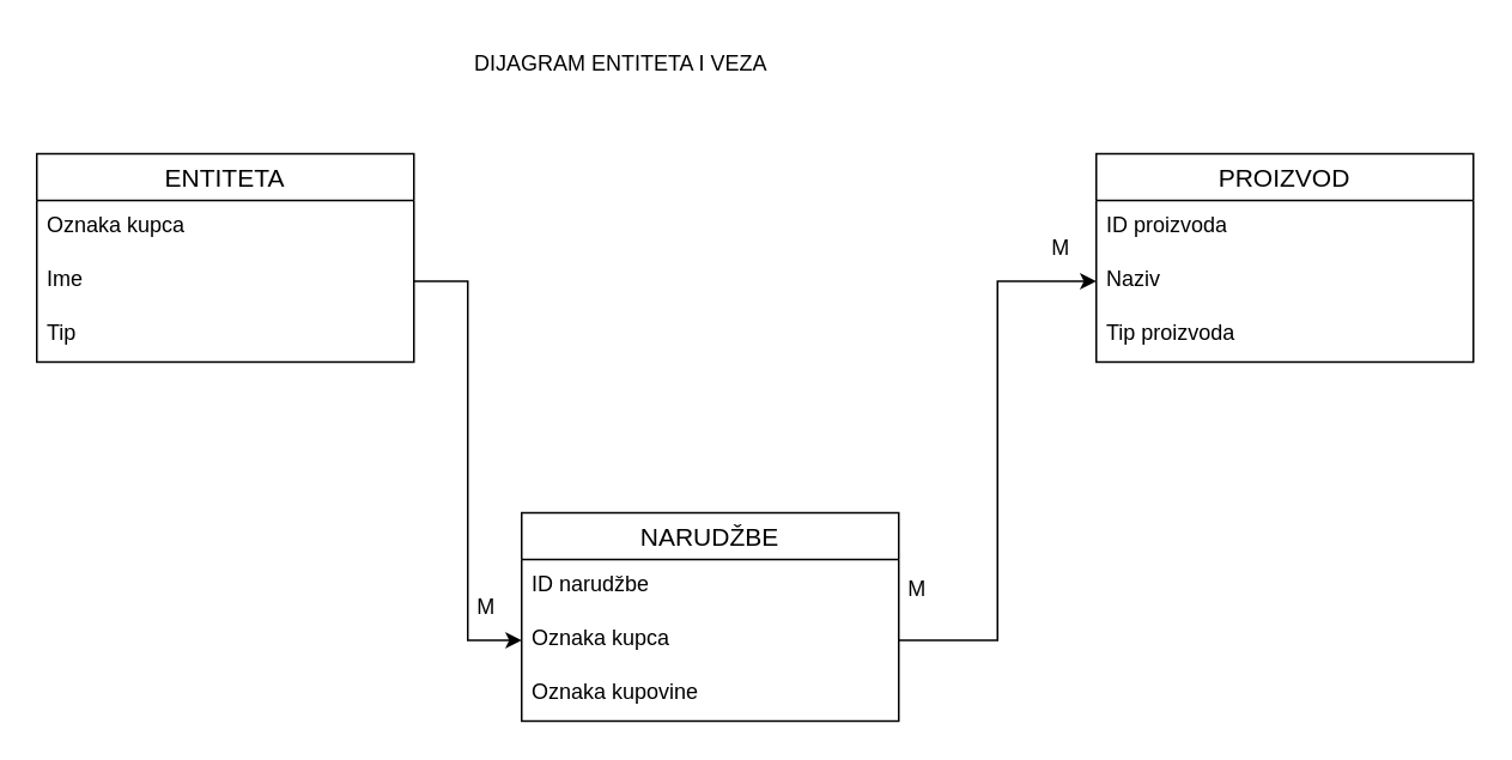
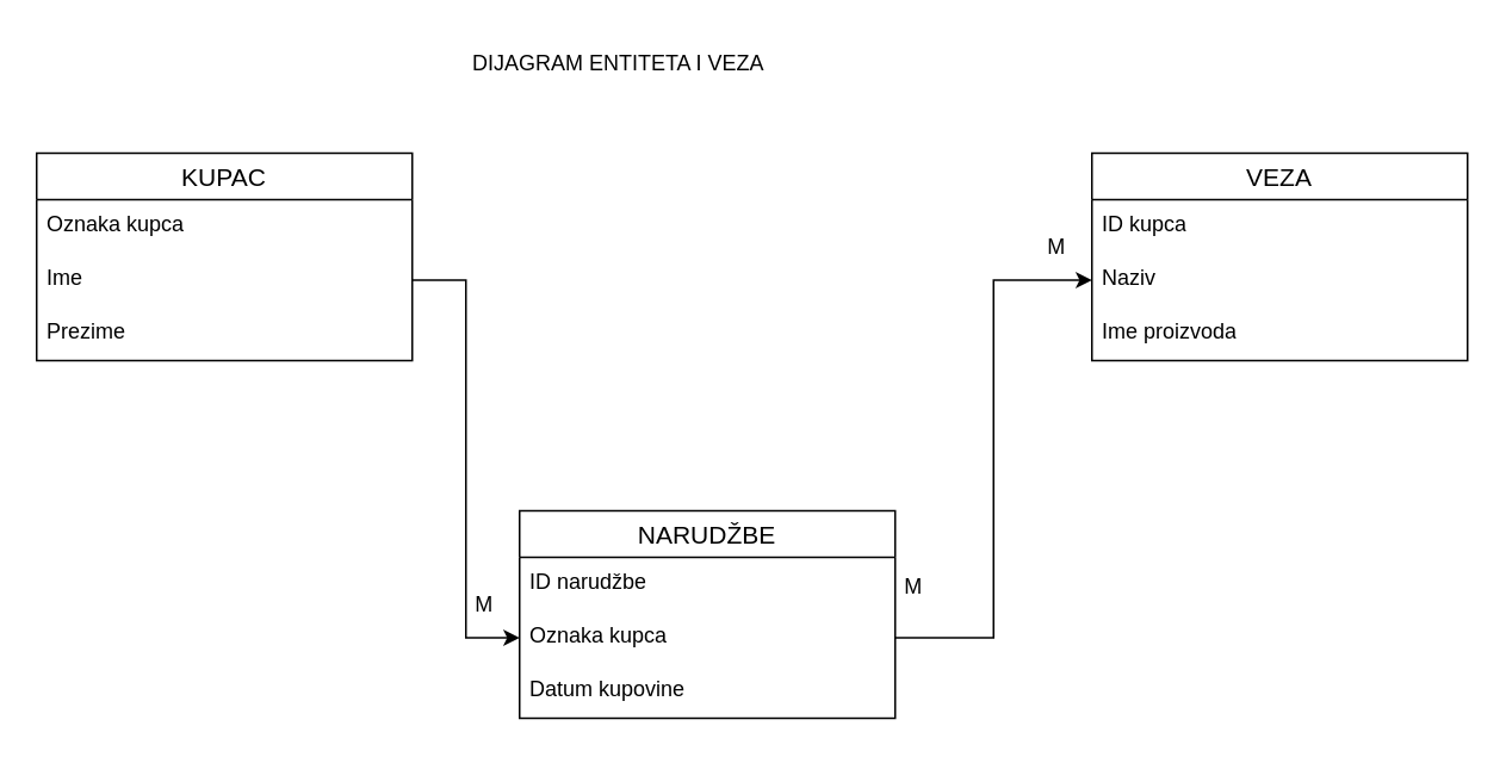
- <mxCell id="2" value="ENTITETA" style="swimlane;fontStyle=0;childLayout=stackLayout;horizontal=1;startSize=26;horizontalStack=0;resizeParent=1;resizeParentMax=0;resizeLast=0;collapsible=1;marginBottom=0;align=center;fontSize=14;" vertex="1" parent="1"><mxGeometry x="20" y="85" width="210" height="116" as="geometry" /></mxCell>
+ <mxCell id="2" value="KUPAC" style="swimlane;fontStyle=0;childLayout=stackLayout;horizontal=1;startSize=26;horizontalStack=0;resizeParent=1;resizeParentMax=0;resizeLast=0;collapsible=1;marginBottom=0;align=center;fontSize=14;" vertex="1" parent="1"><mxGeometry x="20" y="85" width="210" height="116" as="geometry" /></mxCell>
- <mxCell id="6" value="PROIZVOD" style="swimlane;fontStyle=0;childLayout=stackLayout;horizontal=1;startSize=26;horizontalStack=0;resizeParent=1;resizeParentMax=0;resizeLast=0;collapsible=1;marginBottom=0;align=center;fontSize=14;" vertex="1" parent="1"><mxGeometry x="610" y="85" width="210" height="116" as="geometry" /></mxCell>
+ <mxCell id="6" value="VEZA" style="swimlane;fontStyle=0;childLayout=stackLayout;horizontal=1;startSize=26;horizontalStack=0;resizeParent=1;resizeParentMax=0;resizeLast=0;collapsible=1;marginBottom=0;align=center;fontSize=14;" vertex="1" parent="1"><mxGeometry x="610" y="85" width="210" height="116" as="geometry" /></mxCell>
- <mxCell id="7" value="ID proizvoda" style="text;strokeColor=none;fillColor=none;spacingLeft=4;spacingRight=4;overflow=hidden;rotatable=0;points=[[0,0.5],[1,0.5]];portConstraint=eastwest;fontSize=12;whiteSpace=wrap;html=1;" vertex="1" parent="6"><mxGeometry y="26" width="210" height="30" as="geometry" /></mxCell>
+ <mxCell id="7" value="ID kupca" style="text;strokeColor=none;fillColor=none;spacingLeft=4;spacingRight=4;overflow=hidden;rotatable=0;points=[[0,0.5],[1,0.5]];portConstraint=eastwest;fontSize=12;whiteSpace=wrap;html=1;" vertex="1" parent="6"><mxGeometry y="26" width="210" height="30" as="geometry" /></mxCell>
- <mxCell id="5" value="Tip" style="text;strokeColor=none;fillColor=none;spacingLeft=4;spacingRight=4;overflow=hidden;rotatable=0;points=[[0,0.5],[1,0.5]];portConstraint=eastwest;fontSize=12;whiteSpace=wrap;html=1;" vertex="1" parent="2"><mxGeometry y="86" width="210" height="30" as="geometry" /></mxCell>
+ <mxCell id="5" value="Prezime" style="text;strokeColor=none;fillColor=none;spacingLeft=4;spacingRight=4;overflow=hidden;rotatable=0;points=[[0,0.5],[1,0.5]];portConstraint=eastwest;fontSize=12;whiteSpace=wrap;html=1;" vertex="1" parent="2"><mxGeometry y="86" width="210" height="30" as="geometry" /></mxCell>
- <mxCell id="9" value="Tip proizvoda" style="text;strokeColor=none;fillColor=none;spacingLeft=4;spacingRight=4;overflow=hidden;rotatable=0;points=[[0,0.5],[1,0.5]];portConstraint=eastwest;fontSize=12;whiteSpace=wrap;html=1;" vertex="1" parent="6"><mxGeometry y="86" width="210" height="30" as="geometry" /></mxCell>
+ <mxCell id="9" value="Ime proizvoda" style="text;strokeColor=none;fillColor=none;spacingLeft=4;spacingRight=4;overflow=hidden;rotatable=0;points=[[0,0.5],[1,0.5]];portConstraint=eastwest;fontSize=12;whiteSpace=wrap;html=1;" vertex="1" parent="6"><mxGeometry y="86" width="210" height="30" as="geometry" /></mxCell>
- <mxCell id="13" value="Oznaka kupovine" style="text;strokeColor=none;fillColor=none;spacingLeft=4;spacingRight=4;overflow=hidden;rotatable=0;points=[[0,0.5],[1,0.5]];portConstraint=eastwest;fontSize=12;whiteSpace=wrap;html=1;" vertex="1" parent="10"><mxGeometry y="86" width="210" height="30" as="geometry" /></mxCell>
+ <mxCell id="13" value="Datum kupovine" style="text;strokeColor=none;fillColor=none;spacingLeft=4;spacingRight=4;overflow=hidden;rotatable=0;points=[[0,0.5],[1,0.5]];portConstraint=eastwest;fontSize=12;whiteSpace=wrap;html=1;" vertex="1" parent="10"><mxGeometry y="86" width="210" height="30" as="geometry" /></mxCell>
